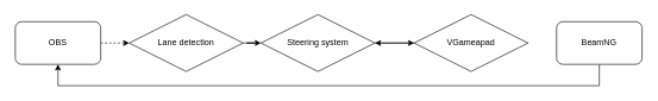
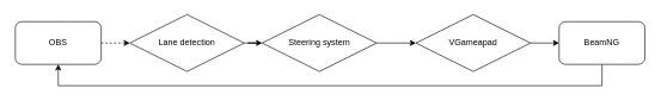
- <mxCell id="10" style="edgeStyle=orthogonalEdgeStyle;rounded=0;orthogonalLoop=1;jettySize=auto;html=1;" edge="1" parent="1" source="11" target="7"><mxGeometry relative="1" as="geometry" /></mxCell>
+ <mxCell id="10" style="edgeStyle=orthogonalEdgeStyle;rounded=0;orthogonalLoop=1;jettySize=auto;html=1;" edge="1" parent="1" source="11" target="9"><mxGeometry relative="1" as="geometry" /></mxCell>
